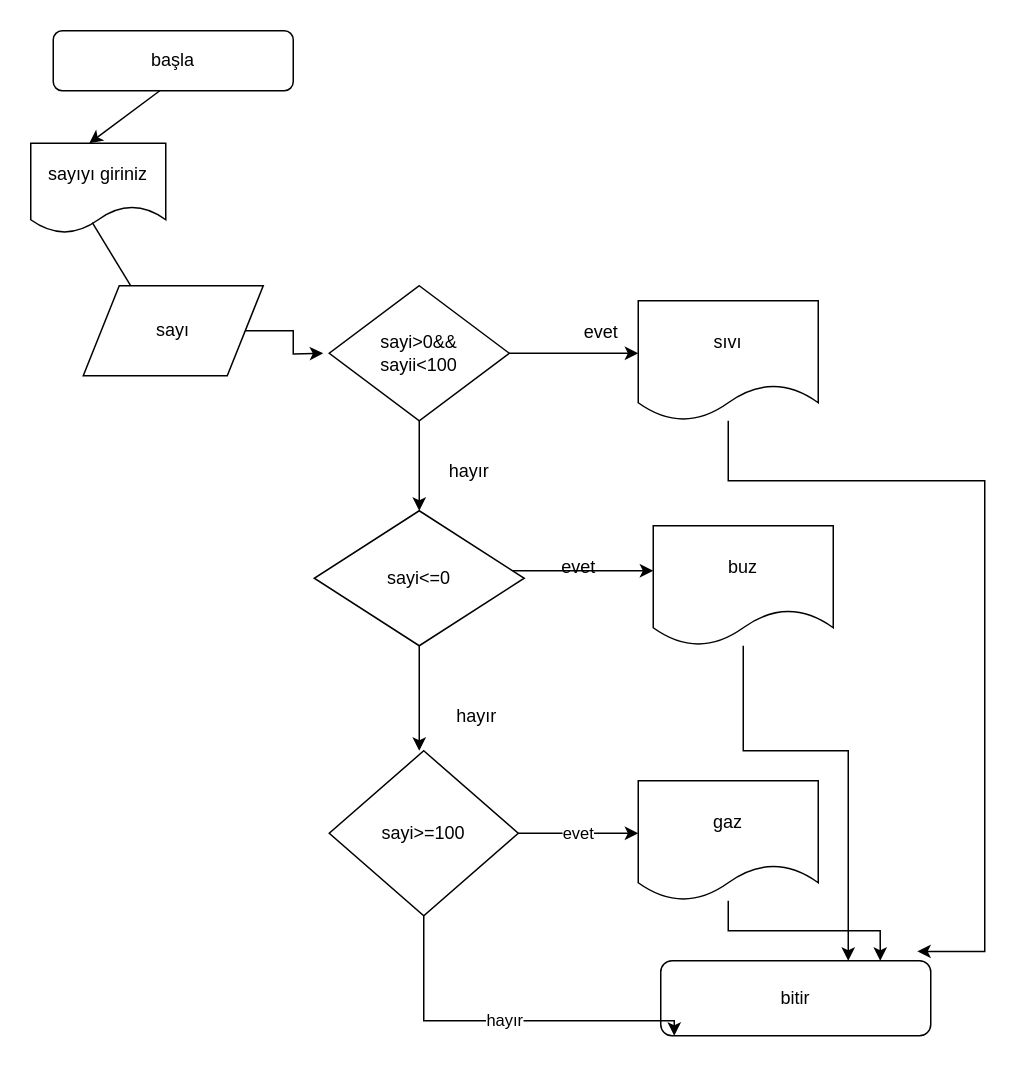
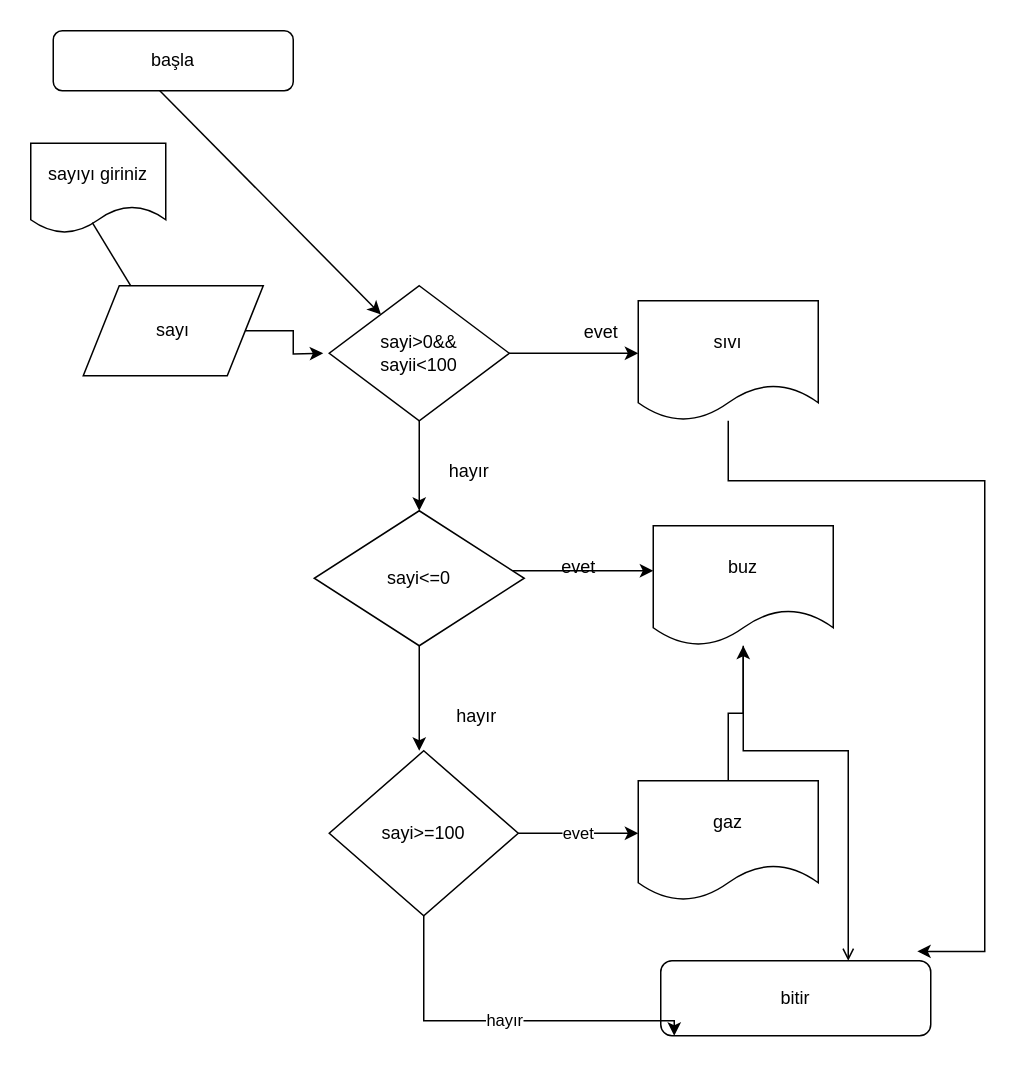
- <mxCell id="4" value="" style="endArrow=classic;html=1;exitX=0.444;exitY=1;exitDx=0;exitDy=0;exitPerimeter=0;entryX=0.433;entryY=0;entryDx=0;entryDy=0;entryPerimeter=0;" edge="1" parent="1" source="2" target="3"><mxGeometry width="50" height="50" relative="1" as="geometry"><mxPoint x="109" y="181.98" as="sourcePoint" /><mxPoint x="305" y="230" as="targetPoint" /></mxGeometry></mxCell>
+ <mxCell id="4" value="" style="endArrow=classic;html=1;exitX=0.444;exitY=1;exitDx=0;exitDy=0;exitPerimeter=0;" edge="1" parent="1" source="2" target="10"><mxGeometry width="50" height="50" relative="1" as="geometry"><mxPoint x="109" y="181.98" as="sourcePoint" /><mxPoint x="305" y="230" as="targetPoint" /></mxGeometry></mxCell>
- <mxCell id="20" style="edgeStyle=orthogonalEdgeStyle;rounded=0;orthogonalLoop=1;jettySize=auto;html=1;entryX=0.813;entryY=0;entryDx=0;entryDy=0;entryPerimeter=0;" edge="1" parent="1" source="21" target="16"><mxGeometry relative="1" as="geometry" /></mxCell>
+ <mxCell id="20" style="edgeStyle=orthogonalEdgeStyle;rounded=0;orthogonalLoop=1;jettySize=auto;html=1;" edge="1" parent="1" source="21" target="27"><mxGeometry relative="1" as="geometry" /></mxCell>
- <mxCell id="26" style="edgeStyle=orthogonalEdgeStyle;rounded=0;orthogonalLoop=1;jettySize=auto;html=1;" edge="1" parent="1" source="27" target="16"><mxGeometry relative="1" as="geometry"><Array as="points"><mxPoint x="495" y="500" /><mxPoint x="565" y="500" /></Array></mxGeometry></mxCell>
+ <mxCell id="26" style="edgeStyle=orthogonalEdgeStyle;rounded=0;orthogonalLoop=1;jettySize=auto;html=1;endArrow=open;" edge="1" parent="1" source="27" target="16"><mxGeometry relative="1" as="geometry"><Array as="points"><mxPoint x="495" y="500" /><mxPoint x="565" y="500" /></Array></mxGeometry></mxCell>
